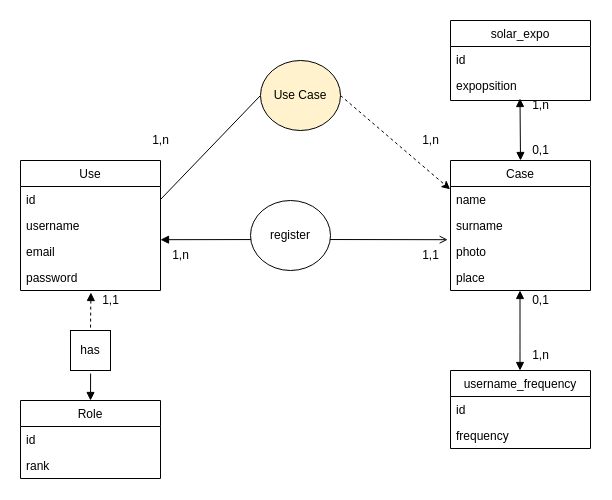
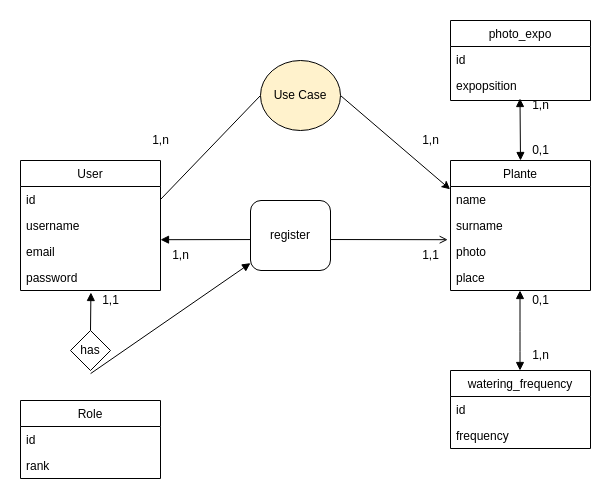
- <mxCell id="15" value="solar_expo" style="swimlane;fontStyle=0;childLayout=stackLayout;horizontal=1;startSize=26;fillColor=none;horizontalStack=0;resizeParent=1;resizeParentMax=0;resizeLast=0;collapsible=1;marginBottom=0;" parent="1" vertex="1"><mxGeometry x="450" y="20" width="140" height="80" as="geometry" /></mxCell>
+ <mxCell id="15" value="photo_expo" style="swimlane;fontStyle=0;childLayout=stackLayout;horizontal=1;startSize=26;fillColor=none;horizontalStack=0;resizeParent=1;resizeParentMax=0;resizeLast=0;collapsible=1;marginBottom=0;" parent="1" vertex="1"><mxGeometry x="450" y="20" width="140" height="80" as="geometry" /></mxCell>
- <mxCell id="26" style="edgeStyle=none;html=1;exitX=1;exitY=0.5;exitDx=0;exitDy=0;entryX=-0.003;entryY=0.108;entryDx=0;entryDy=0;entryPerimeter=0;startArrow=none;dashed=1;" parent="1" source="28" target="11" edge="1"><mxGeometry relative="1" as="geometry"><Array as="points" /></mxGeometry></mxCell>
+ <mxCell id="26" style="edgeStyle=none;html=1;exitX=1;exitY=0.5;exitDx=0;exitDy=0;entryX=-0.003;entryY=0.108;entryDx=0;entryDy=0;entryPerimeter=0;startArrow=none;" parent="1" source="28" target="11" edge="1"><mxGeometry relative="1" as="geometry"><Array as="points" /></mxGeometry></mxCell>
- <mxCell id="2" value="Use" style="swimlane;fontStyle=0;childLayout=stackLayout;horizontal=1;startSize=26;fillColor=none;horizontalStack=0;resizeParent=1;resizeParentMax=0;resizeLast=0;collapsible=1;marginBottom=0;" parent="1" vertex="1"><mxGeometry x="20" y="160" width="140" height="130" as="geometry" /></mxCell>
+ <mxCell id="2" value="User" style="swimlane;fontStyle=0;childLayout=stackLayout;horizontal=1;startSize=26;fillColor=none;horizontalStack=0;resizeParent=1;resizeParentMax=0;resizeLast=0;collapsible=1;marginBottom=0;" parent="1" vertex="1"><mxGeometry x="20" y="160" width="140" height="130" as="geometry" /></mxCell>
- <mxCell id="10" value="Case" style="swimlane;fontStyle=0;childLayout=stackLayout;horizontal=1;startSize=26;fillColor=none;horizontalStack=0;resizeParent=1;resizeParentMax=0;resizeLast=0;collapsible=1;marginBottom=0;" parent="1" vertex="1"><mxGeometry x="450" y="160" width="140" height="130" as="geometry" /></mxCell>
+ <mxCell id="10" value="Plante" style="swimlane;fontStyle=0;childLayout=stackLayout;horizontal=1;startSize=26;fillColor=none;horizontalStack=0;resizeParent=1;resizeParentMax=0;resizeLast=0;collapsible=1;marginBottom=0;" parent="1" vertex="1"><mxGeometry x="450" y="160" width="140" height="130" as="geometry" /></mxCell>
- <mxCell id="25" value="register" style="ellipse;whiteSpace=wrap;html=1;" parent="1" vertex="1"><mxGeometry x="250" y="200" width="80" height="70" as="geometry" /></mxCell>
+ <mxCell id="25" value="register" style="whiteSpace=wrap;html=1;rounded=1;" parent="1" vertex="1"><mxGeometry x="250" y="200" width="80" height="70" as="geometry" /></mxCell>
- <mxCell id="33" value="" style="endArrow=none;startArrow=block;endFill=1;startFill=1;html=1;exitX=0.503;exitY=1.077;exitDx=0;exitDy=0;exitPerimeter=0;entryX=0.5;entryY=0;entryDx=0;entryDy=0;dashed=1;" parent="1" source="6" target="34" edge="1"><mxGeometry width="160" relative="1" as="geometry"><mxPoint x="90.42" y="292.002" as="sourcePoint" /><mxPoint x="90" y="400" as="targetPoint" /></mxGeometry></mxCell>
+ <mxCell id="33" value="" style="endArrow=none;startArrow=block;endFill=1;startFill=1;html=1;exitX=0.503;exitY=1.077;exitDx=0;exitDy=0;exitPerimeter=0;entryX=0.5;entryY=0;entryDx=0;entryDy=0;" parent="1" source="6" target="34" edge="1"><mxGeometry width="160" relative="1" as="geometry"><mxPoint x="90.42" y="292.002" as="sourcePoint" /><mxPoint x="90" y="400" as="targetPoint" /></mxGeometry></mxCell>
- <mxCell id="34" value="has" style="whiteSpace=wrap;html=1;rounded=0;" parent="1" vertex="1"><mxGeometry x="70" y="330" width="40" height="40" as="geometry" /></mxCell>
+ <mxCell id="34" value="has" style="rhombus;whiteSpace=wrap;html=1;rounded=0;" parent="1" vertex="1"><mxGeometry x="70" y="330" width="40" height="40" as="geometry" /></mxCell>
- <mxCell id="22" value="" style="endArrow=block;startArrow=none;endFill=1;startFill=1;html=1;exitX=0.503;exitY=1.077;exitDx=0;exitDy=0;exitPerimeter=0;entryX=0.5;entryY=0;entryDx=0;entryDy=0;" parent="1" source="34" target="7" edge="1"><mxGeometry width="160" relative="1" as="geometry"><mxPoint x="60" y="349.996" as="sourcePoint" /><mxPoint x="240" y="350" as="targetPoint" /></mxGeometry></mxCell>
+ <mxCell id="22" value="" style="endArrow=block;startArrow=none;endFill=1;startFill=1;html=1;exitX=0.503;exitY=1.077;exitDx=0;exitDy=0;exitPerimeter=0;" parent="1" source="34" target="25" edge="1"><mxGeometry width="160" relative="1" as="geometry"><mxPoint x="60" y="349.996" as="sourcePoint" /><mxPoint x="240" y="350" as="targetPoint" /></mxGeometry></mxCell>
- <mxCell id="18" value="username_frequency" style="swimlane;fontStyle=0;childLayout=stackLayout;horizontal=1;startSize=26;fillColor=none;horizontalStack=0;resizeParent=1;resizeParentMax=0;resizeLast=0;collapsible=1;marginBottom=0;" parent="1" vertex="1"><mxGeometry x="450" y="370" width="140" height="78" as="geometry" /></mxCell>
+ <mxCell id="18" value="watering_frequency" style="swimlane;fontStyle=0;childLayout=stackLayout;horizontal=1;startSize=26;fillColor=none;horizontalStack=0;resizeParent=1;resizeParentMax=0;resizeLast=0;collapsible=1;marginBottom=0;" parent="1" vertex="1"><mxGeometry x="450" y="370" width="140" height="78" as="geometry" /></mxCell>
